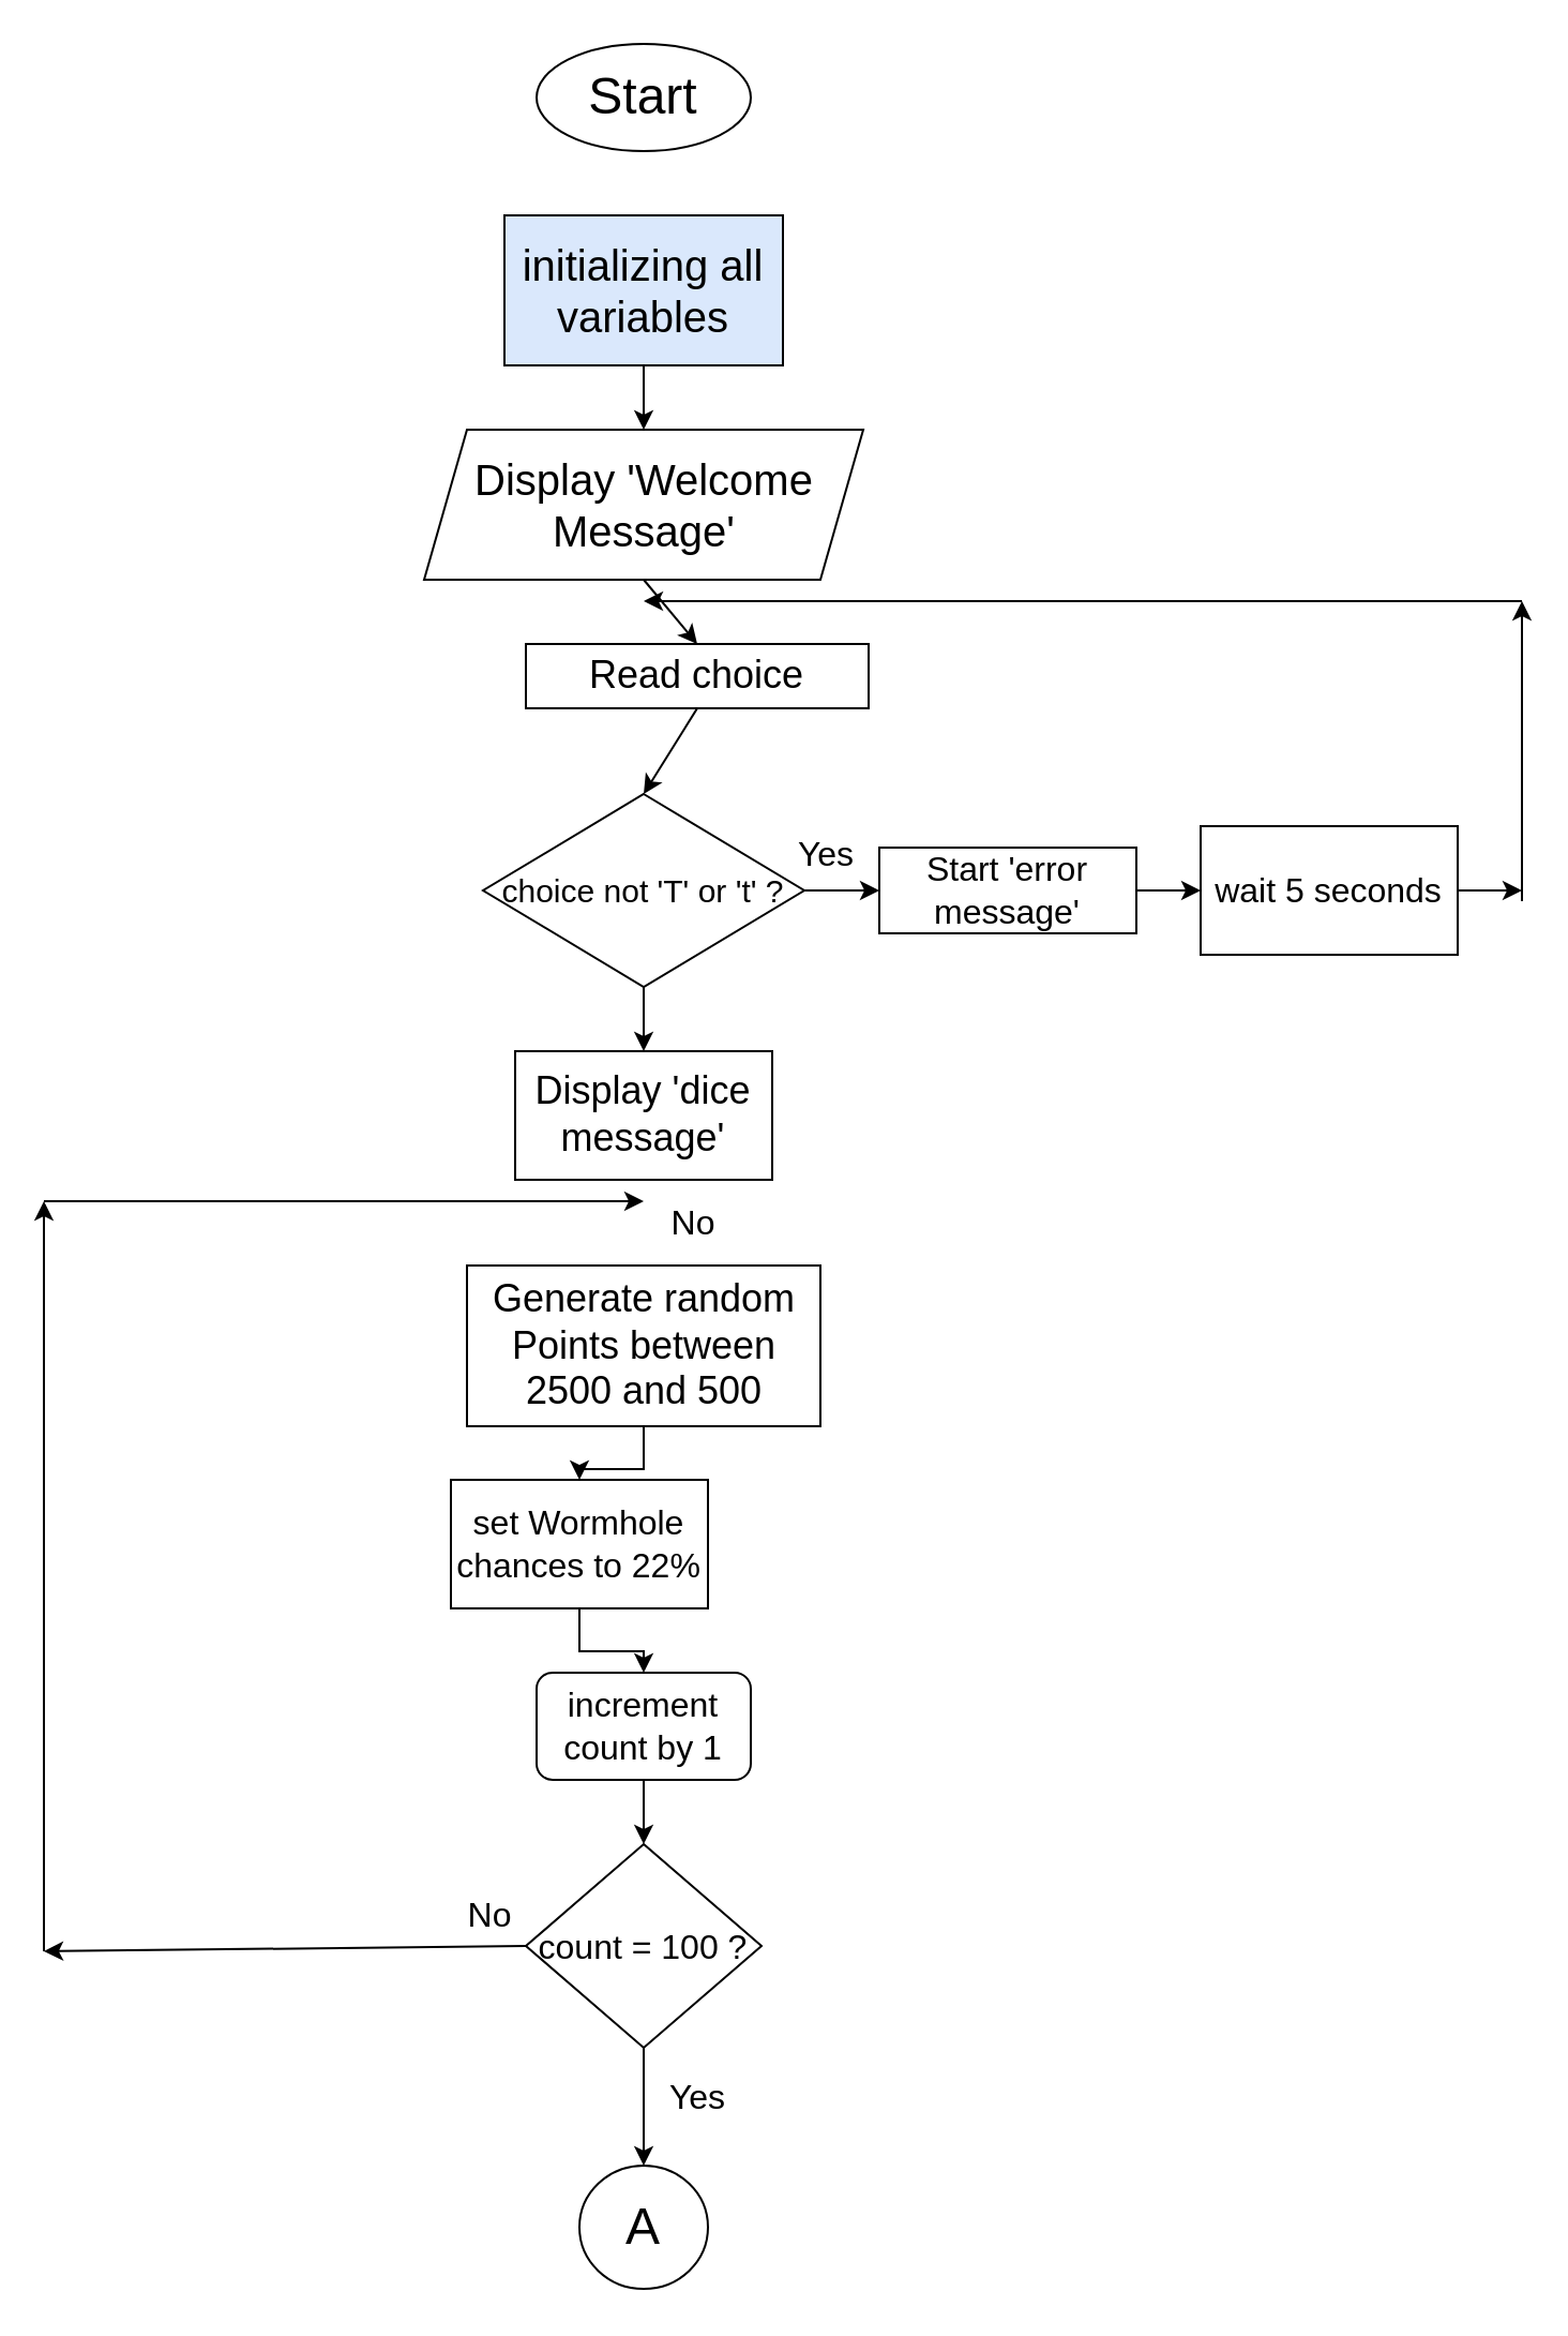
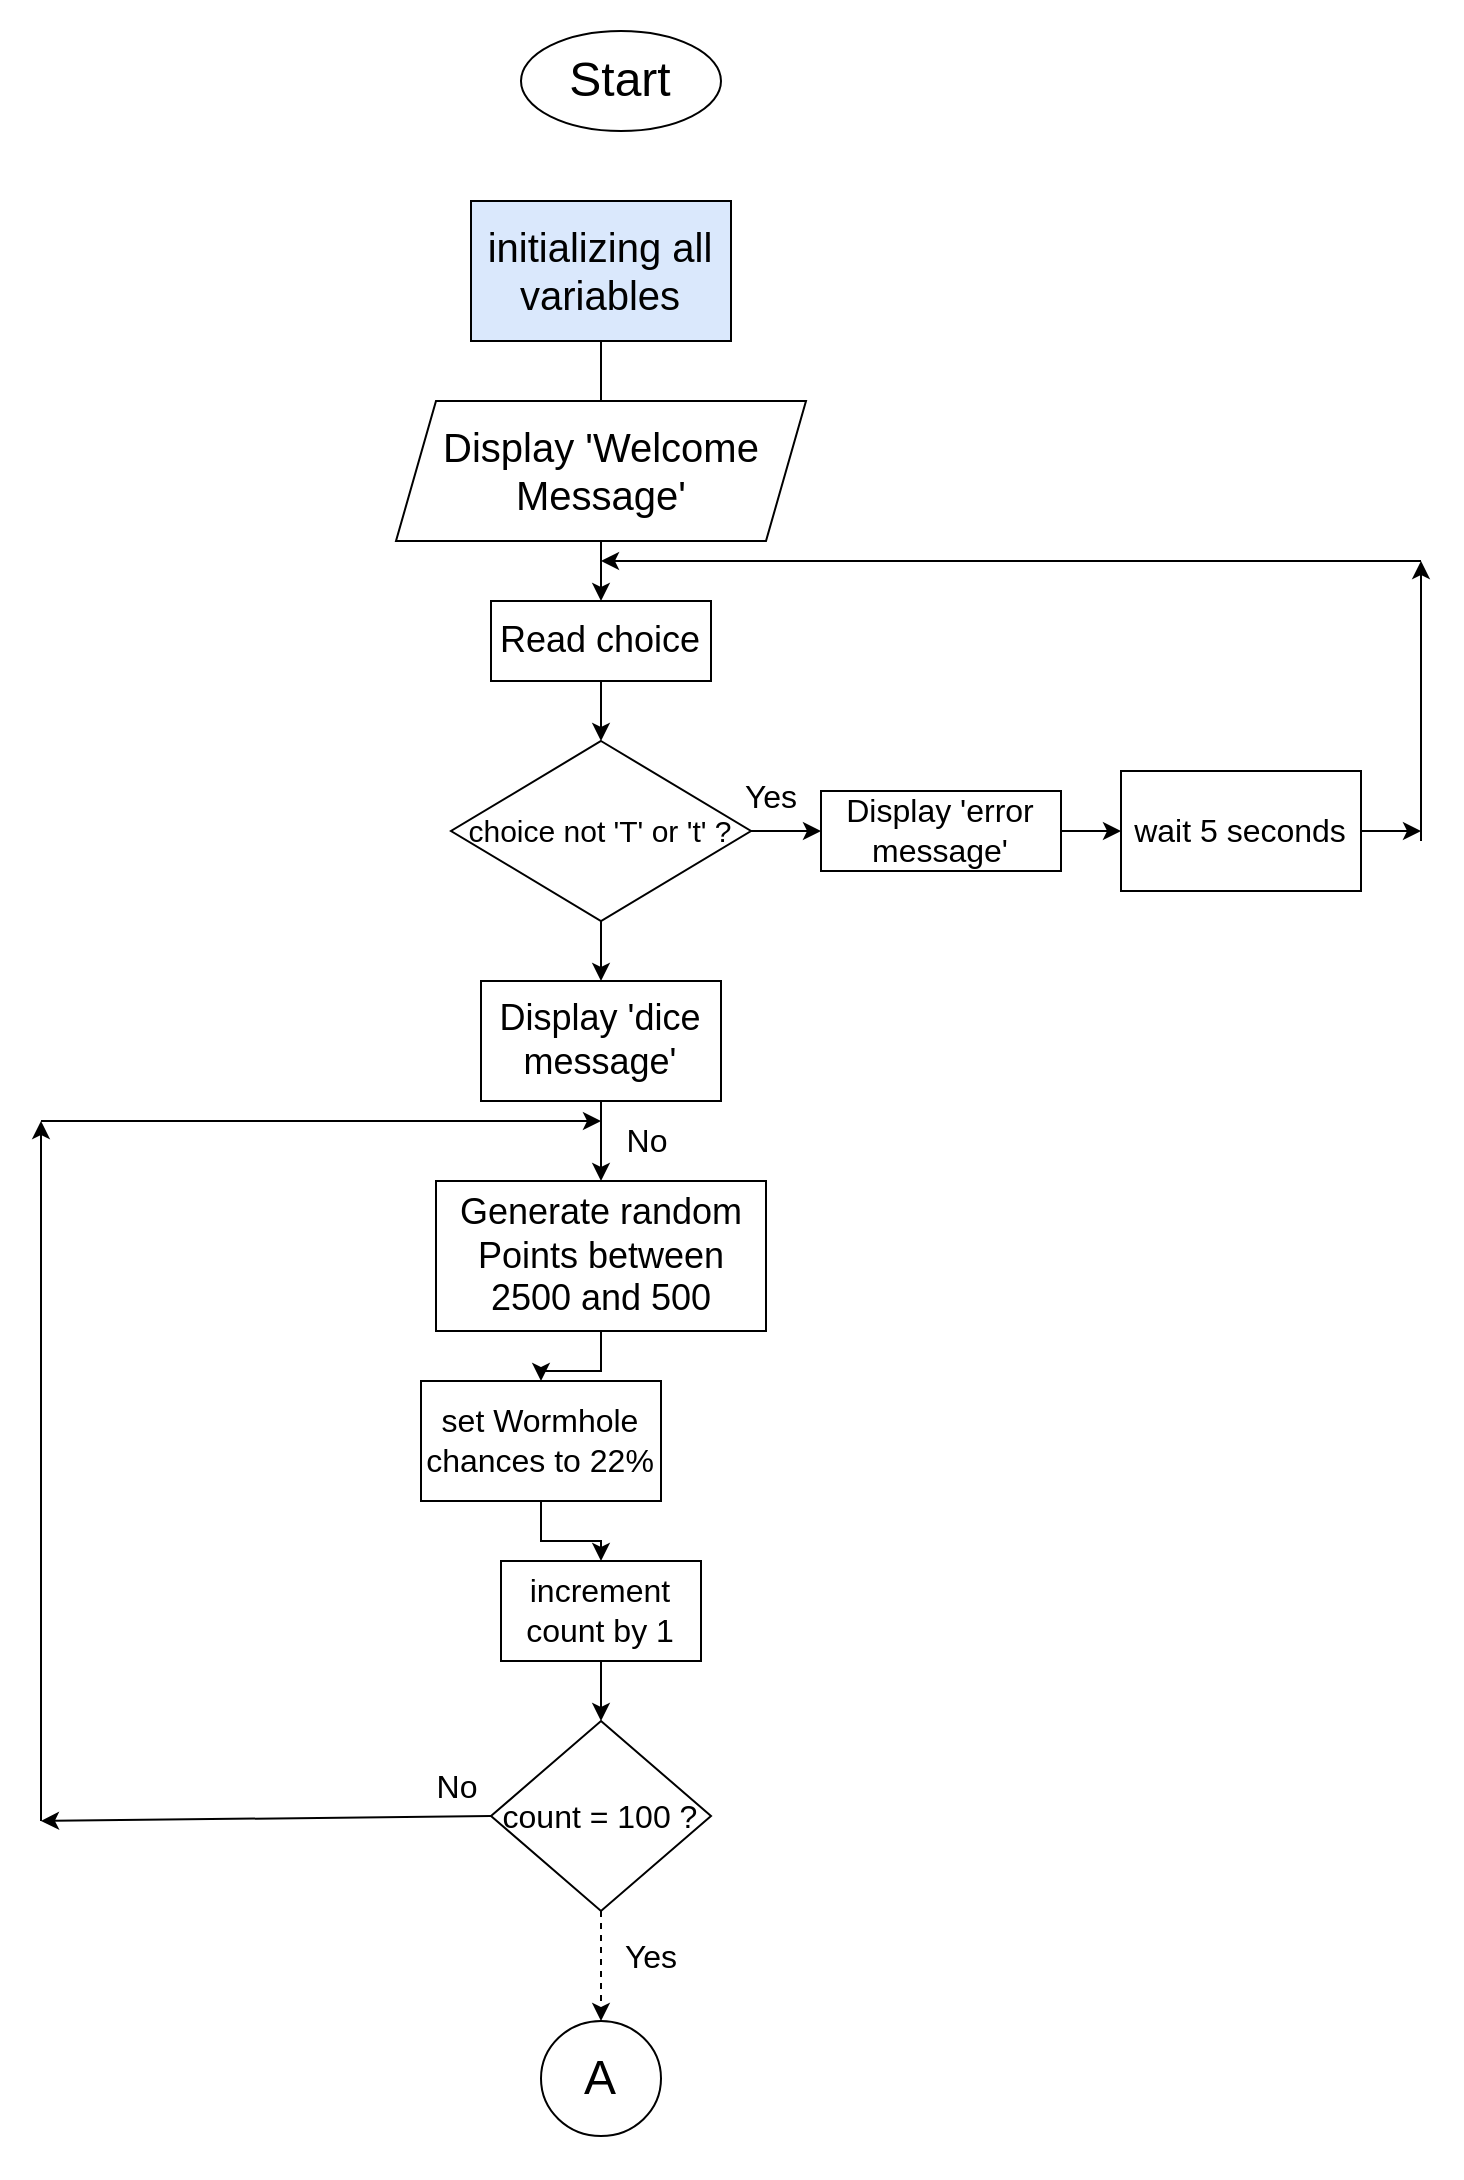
- <mxCell id="2" value="&lt;font style=&quot;font-size: 24px;&quot;&gt;Start&lt;/font&gt;" style="ellipse;whiteSpace=wrap;html=1;" parent="1" vertex="1"><mxGeometry x="250" y="20" width="100" height="50" as="geometry" /></mxCell>
+ <mxCell id="2" value="&lt;font style=&quot;font-size: 24px;&quot;&gt;Start&lt;/font&gt;" style="ellipse;whiteSpace=wrap;html=1;" parent="1" vertex="1"><mxGeometry x="260" y="15" width="100" height="50" as="geometry" /></mxCell>
- <mxCell id="4" value="" style="endArrow=classic;html=1;rounded=0;exitX=0.5;exitY=1;exitDx=0;exitDy=0;entryX=0.5;entryY=0;entryDx=0;entryDy=0;" parent="1" source="3" target="5" edge="1"><mxGeometry width="50" height="50" relative="1" as="geometry"><mxPoint x="320" y="220" as="sourcePoint" /><mxPoint x="300" y="210" as="targetPoint" /></mxGeometry></mxCell>
+ <mxCell id="4" value="" style="endArrow=none;html=1;rounded=0;exitX=0.5;exitY=1;exitDx=0;exitDy=0;entryX=0.5;entryY=0;entryDx=0;entryDy=0;" parent="1" source="3" target="5" edge="1"><mxGeometry width="50" height="50" relative="1" as="geometry"><mxPoint x="320" y="220" as="sourcePoint" /><mxPoint x="300" y="210" as="targetPoint" /></mxGeometry></mxCell>
- <mxCell id="7" value="&lt;font style=&quot;font-size: 18px;&quot;&gt;Read choice&lt;/font&gt;" style="rounded=0;whiteSpace=wrap;html=1;" parent="1" vertex="1"><mxGeometry x="245" y="300" width="160" height="30" as="geometry" /></mxCell>
+ <mxCell id="7" value="&lt;font style=&quot;font-size: 18px;&quot;&gt;Read choice&lt;/font&gt;" style="rounded=0;whiteSpace=wrap;html=1;" parent="1" vertex="1"><mxGeometry x="245" y="300" width="110" height="40" as="geometry" /></mxCell>
- <mxCell id="27" value="&lt;font style=&quot;font-size: 16px;&quot;&gt;Start 'error message'&lt;/font&gt;" style="rounded=0;whiteSpace=wrap;html=1;" parent="1" vertex="1"><mxGeometry x="410" y="395" width="120" height="40" as="geometry" /></mxCell>
+ <mxCell id="27" value="&lt;font style=&quot;font-size: 16px;&quot;&gt;Display 'error message'&lt;/font&gt;" style="rounded=0;whiteSpace=wrap;html=1;" parent="1" vertex="1"><mxGeometry x="410" y="395" width="120" height="40" as="geometry" /></mxCell>
+ <mxCell id="12" value="" style="endArrow=classic;html=1;rounded=0;entryX=0.5;entryY=0;entryDx=0;entryDy=0;exitX=0.5;exitY=1;exitDx=0;exitDy=0;" parent="1" source="11" target="14" edge="1"><mxGeometry width="50" height="50" relative="1" as="geometry"><mxPoint x="299.5" y="550" as="sourcePoint" /><mxPoint x="299.5" y="580" as="targetPoint" /></mxGeometry></mxCell>
- <mxCell id="18" value="&lt;font style=&quot;font-size: 16px;&quot;&gt;increment count by 1&lt;/font&gt;" style="whiteSpace=wrap;html=1;rounded=1;" parent="1" vertex="1"><mxGeometry x="250" y="780" width="100" height="50" as="geometry" /></mxCell>
+ <mxCell id="18" value="&lt;font style=&quot;font-size: 16px;&quot;&gt;increment count by 1&lt;/font&gt;" style="whiteSpace=wrap;html=1;rounded=0;" parent="1" vertex="1"><mxGeometry x="250" y="780" width="100" height="50" as="geometry" /></mxCell>
- <mxCell id="19" value="" style="edgeStyle=orthogonalEdgeStyle;rounded=0;orthogonalLoop=1;jettySize=auto;html=1;" parent="1" source="20" target="21" edge="1"><mxGeometry relative="1" as="geometry" /></mxCell>
+ <mxCell id="19" value="" style="edgeStyle=orthogonalEdgeStyle;rounded=0;orthogonalLoop=1;jettySize=auto;html=1;dashed=1;" parent="1" source="20" target="21" edge="1"><mxGeometry relative="1" as="geometry" /></mxCell>
